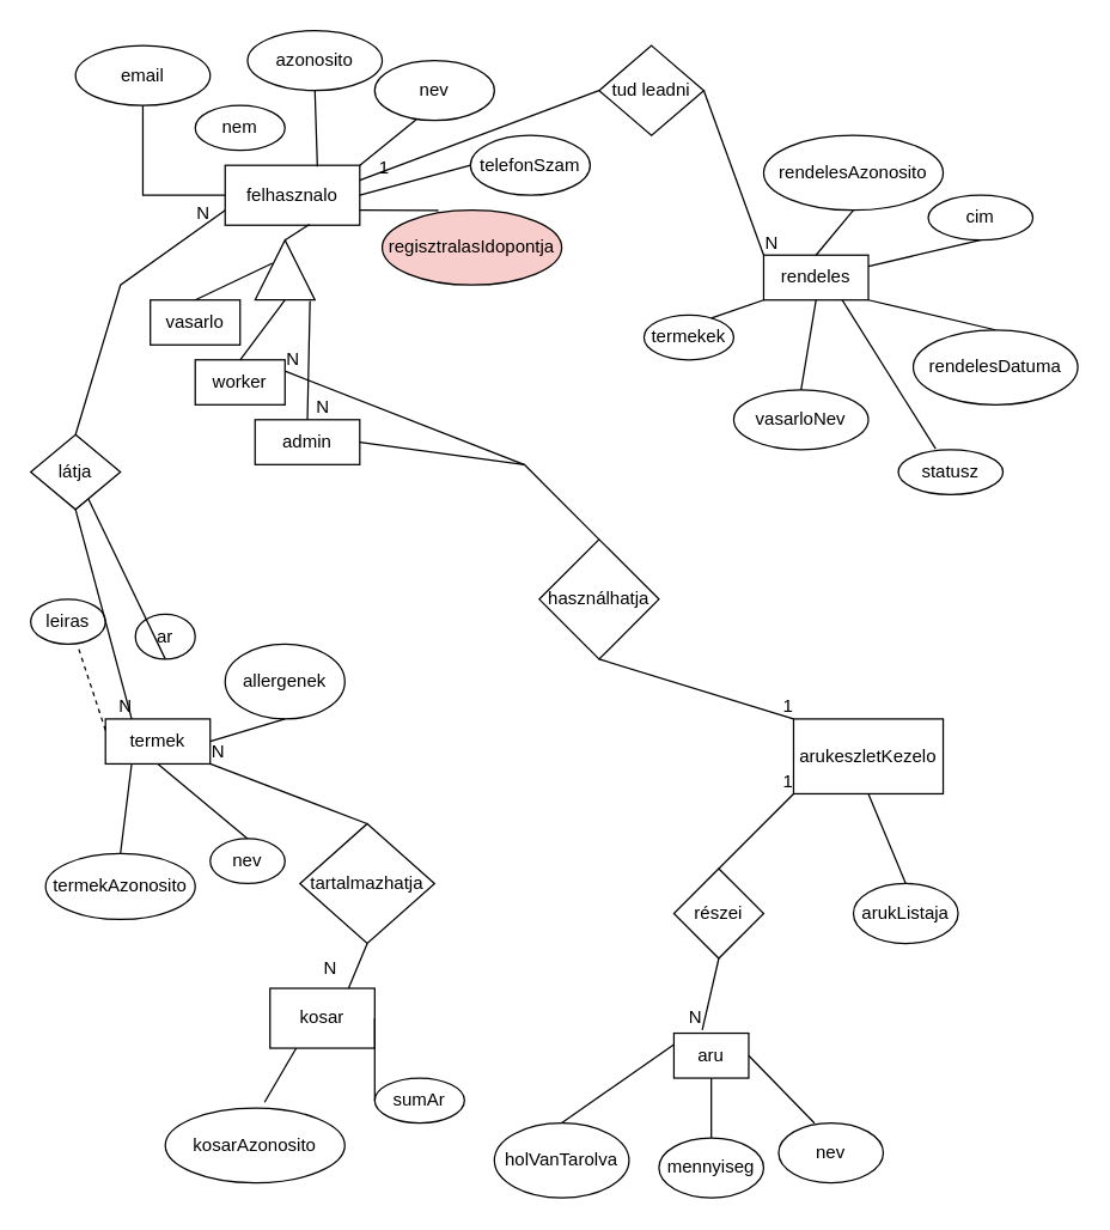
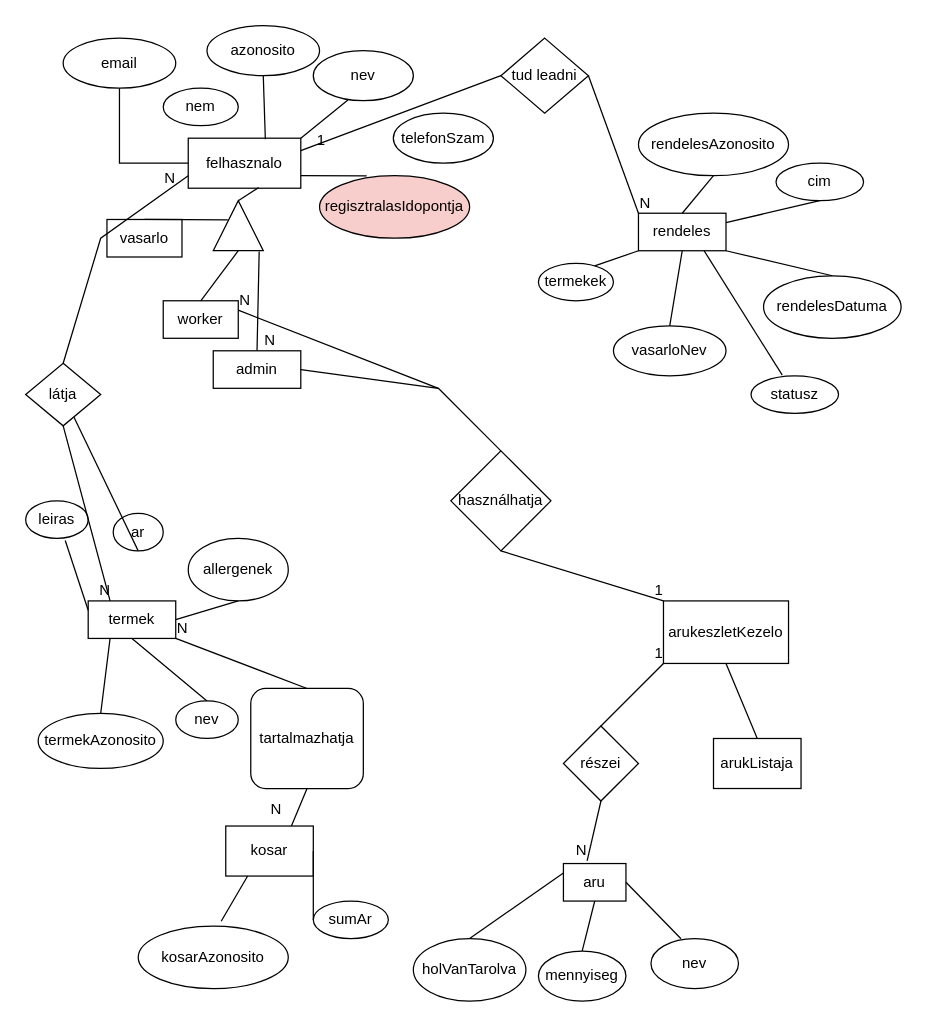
- <mxCell id="13" value="" style="endArrow=none;html=1;rounded=0;entryX=0;entryY=0.5;entryDx=0;entryDy=0;exitX=1;exitY=0.5;exitDx=0;exitDy=0;" parent="1" source="2" target="5" edge="1"><mxGeometry width="50" height="50" relative="1" as="geometry"><mxPoint x="250" y="300" as="sourcePoint" /><mxPoint x="300" y="250" as="targetPoint" /></mxGeometry></mxCell>
- <mxCell id="9" value="vasarlo" style="rounded=0;whiteSpace=wrap;html=1;" parent="1" vertex="1"><mxGeometry x="100" y="200" width="60" height="30" as="geometry" /></mxCell>
+ <mxCell id="9" value="vasarlo" style="rounded=0;whiteSpace=wrap;html=1;" parent="1" vertex="1"><mxGeometry x="85" y="175" width="60" height="30" as="geometry" /></mxCell>
- <mxCell id="28" value="" style="endArrow=none;html=1;rounded=0;entryX=0.633;entryY=1.057;entryDx=0;entryDy=0;entryPerimeter=0;exitX=0;exitY=0.25;exitDx=0;exitDy=0;dashed=1;" parent="1" source="22" target="25" edge="1"><mxGeometry width="50" height="50" relative="1" as="geometry"><mxPoint x="100" y="480" as="sourcePoint" /><mxPoint x="380" y="420" as="targetPoint" /></mxGeometry></mxCell>
+ <mxCell id="28" value="" style="endArrow=none;html=1;rounded=0;entryX=0.633;entryY=1.057;entryDx=0;entryDy=0;entryPerimeter=0;exitX=0;exitY=0.25;exitDx=0;exitDy=0;" parent="1" source="22" target="25" edge="1"><mxGeometry width="50" height="50" relative="1" as="geometry"><mxPoint x="100" y="480" as="sourcePoint" /><mxPoint x="380" y="420" as="targetPoint" /></mxGeometry></mxCell>
- <mxCell id="65" value="tartalmazhatja" style="rhombus;whiteSpace=wrap;html=1;" parent="1" vertex="1"><mxGeometry x="200" y="550" width="90" height="80" as="geometry" /></mxCell>
+ <mxCell id="65" value="tartalmazhatja" style="whiteSpace=wrap;html=1;rounded=1;" parent="1" vertex="1"><mxGeometry x="200" y="550" width="90" height="80" as="geometry" /></mxCell>
- <mxCell id="53" value="arukListaja" style="ellipse;whiteSpace=wrap;html=1;" parent="1" vertex="1"><mxGeometry x="570" y="590" width="70" height="40" as="geometry" /></mxCell>
+ <mxCell id="53" value="arukListaja" style="whiteSpace=wrap;html=1;rounded=0;" parent="1" vertex="1"><mxGeometry x="570" y="590" width="70" height="40" as="geometry" /></mxCell>
- <mxCell id="60" value="mennyiseg" style="ellipse;whiteSpace=wrap;html=1;" parent="1" vertex="1"><mxGeometry x="440" y="760" width="70" height="40" as="geometry" /></mxCell>
+ <mxCell id="60" value="mennyiseg" style="ellipse;whiteSpace=wrap;html=1;" parent="1" vertex="1"><mxGeometry x="430" y="760" width="70" height="40" as="geometry" /></mxCell>
